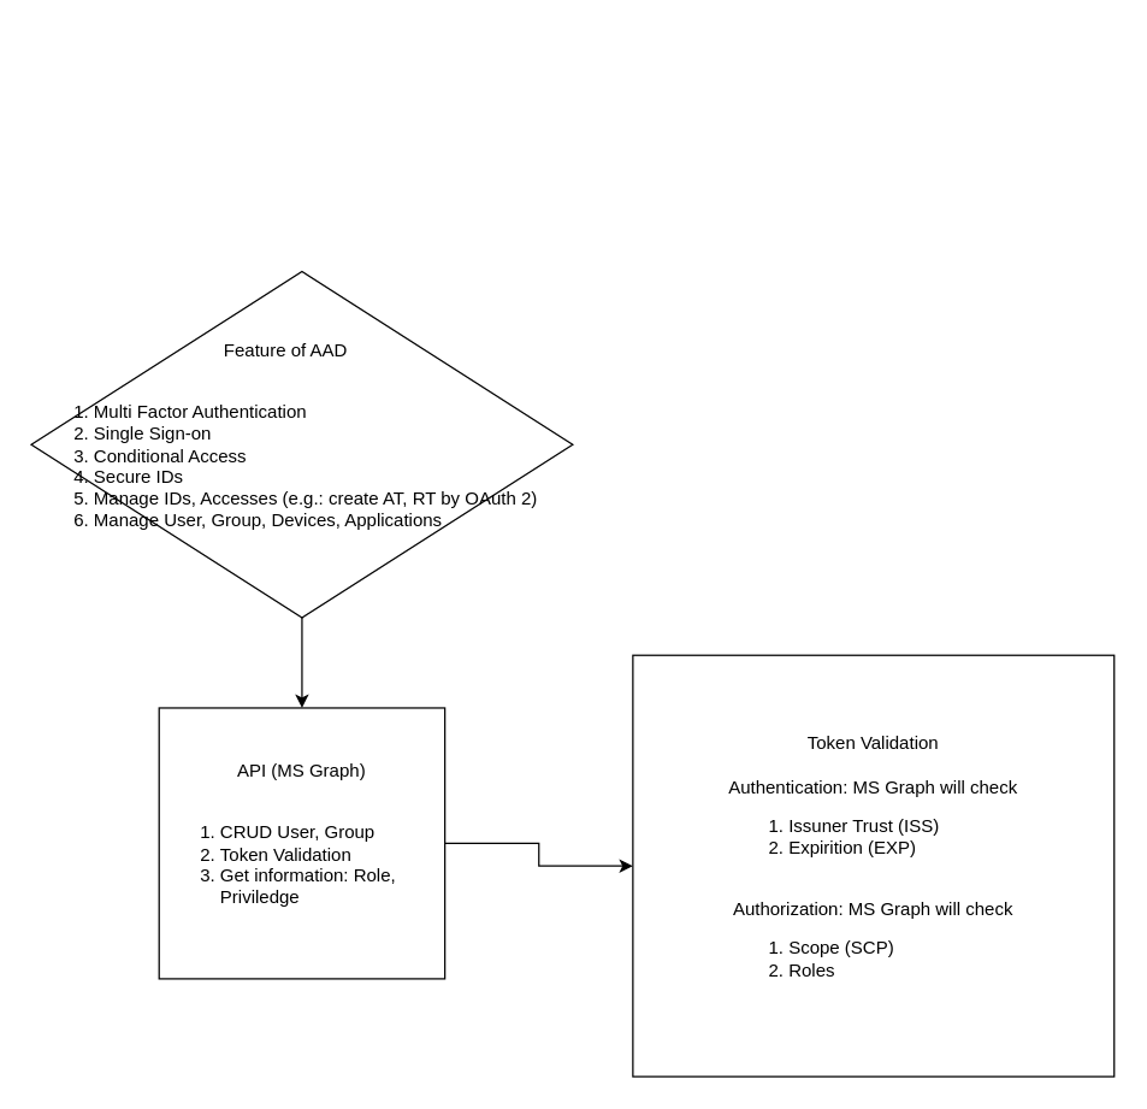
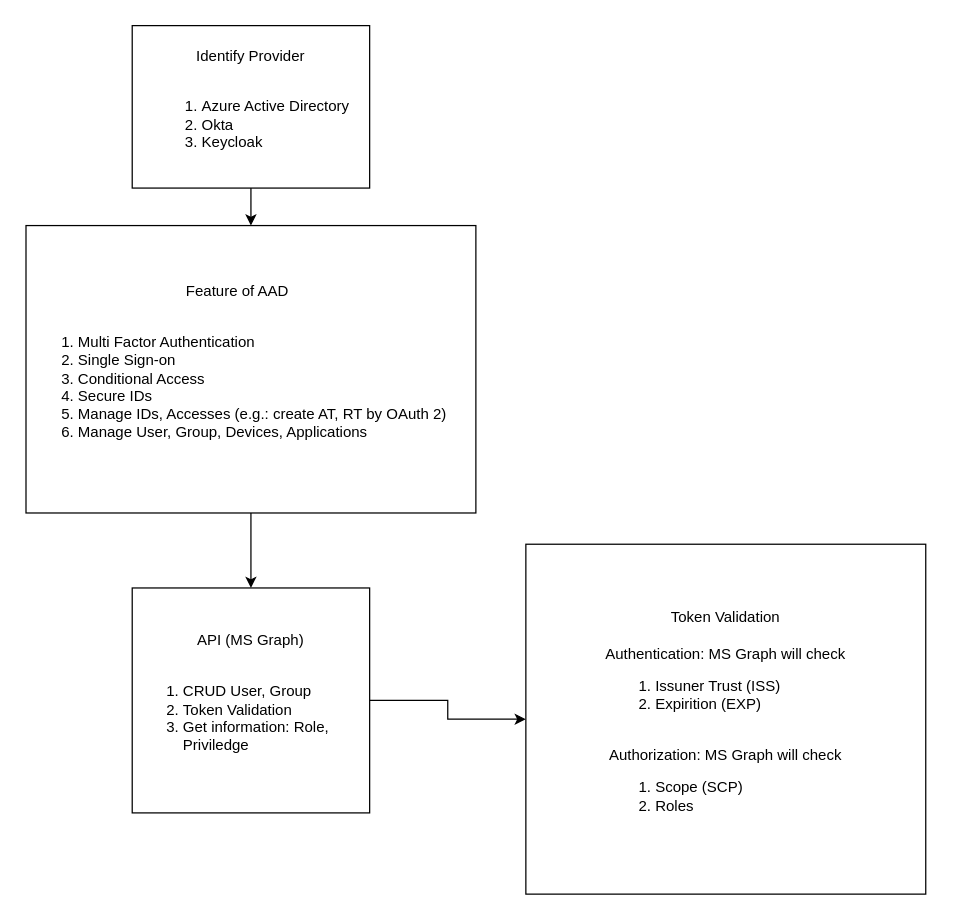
+ <mxCell id="3" value="Identify Provider&lt;br&gt;&lt;br&gt;&lt;div style=&quot;text-align: left;&quot;&gt;&lt;ol&gt;&lt;li&gt;&lt;span style=&quot;background-color: initial;&quot;&gt;Azure Active Directory&lt;/span&gt;&lt;/li&gt;&lt;li&gt;Okta&lt;/li&gt;&lt;li&gt;Keycloak&lt;/li&gt;&lt;/ol&gt;&lt;/div&gt;" style="whiteSpace=wrap;html=1;" vertex="1" parent="1"><mxGeometry x="105" y="20" width="190" height="130" as="geometry" /></mxCell>
+ <mxCell id="2" value="" style="edgeStyle=orthogonalEdgeStyle;rounded=0;orthogonalLoop=1;jettySize=auto;html=1;" edge="1" parent="1" source="3" target="5"><mxGeometry relative="1" as="geometry" /></mxCell>
- <mxCell id="5" value="&lt;div style=&quot;text-align: center;&quot;&gt;&lt;span style=&quot;background-color: initial;&quot;&gt;Feature of AAD&lt;/span&gt;&lt;/div&gt;&lt;div&gt;&lt;br&gt;&lt;div&gt;&lt;ol&gt;&lt;li&gt;Multi Factor Authentication&lt;/li&gt;&lt;li&gt;Single Sign-on&lt;/li&gt;&lt;li&gt;Conditional Access&lt;/li&gt;&lt;li&gt;Secure IDs&lt;/li&gt;&lt;li&gt;Manage IDs, Accesses (e.g.: create AT, RT by OAuth 2)&lt;/li&gt;&lt;li&gt;Manage User, Group, Devices, Applications&lt;/li&gt;&lt;/ol&gt;&lt;/div&gt;&lt;/div&gt;" style="rhombus;whiteSpace=wrap;html=1;align=left;arcSize=0;direction=west;" vertex="1" parent="1"><mxGeometry x="20" y="180" width="360" height="230" as="geometry" /></mxCell>
+ <mxCell id="5" value="&lt;div style=&quot;text-align: center;&quot;&gt;&lt;span style=&quot;background-color: initial;&quot;&gt;Feature of AAD&lt;/span&gt;&lt;/div&gt;&lt;div&gt;&lt;br&gt;&lt;div&gt;&lt;ol&gt;&lt;li&gt;Multi Factor Authentication&lt;/li&gt;&lt;li&gt;Single Sign-on&lt;/li&gt;&lt;li&gt;Conditional Access&lt;/li&gt;&lt;li&gt;Secure IDs&lt;/li&gt;&lt;li&gt;Manage IDs, Accesses (e.g.: create AT, RT by OAuth 2)&lt;/li&gt;&lt;li&gt;Manage User, Group, Devices, Applications&lt;/li&gt;&lt;/ol&gt;&lt;/div&gt;&lt;/div&gt;" style="rounded=1;whiteSpace=wrap;html=1;align=left;arcSize=0;direction=west;" vertex="1" parent="1"><mxGeometry x="20" y="180" width="360" height="230" as="geometry" /></mxCell>
